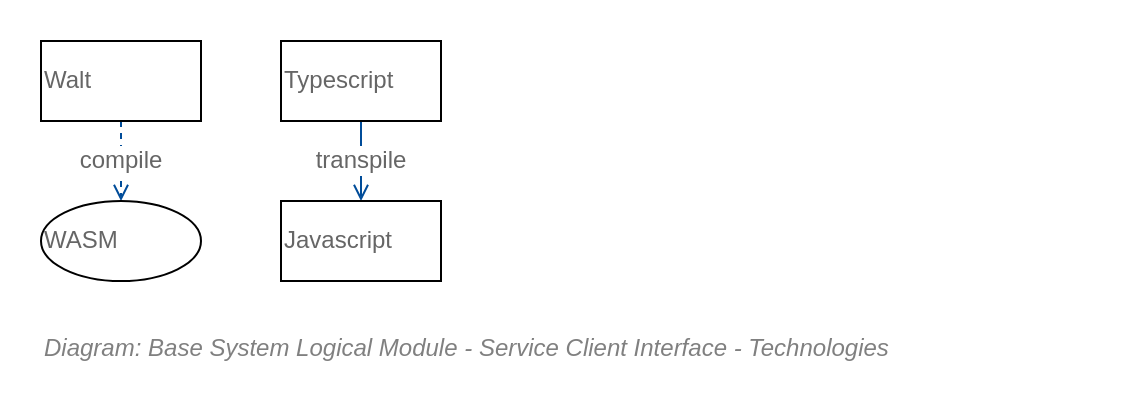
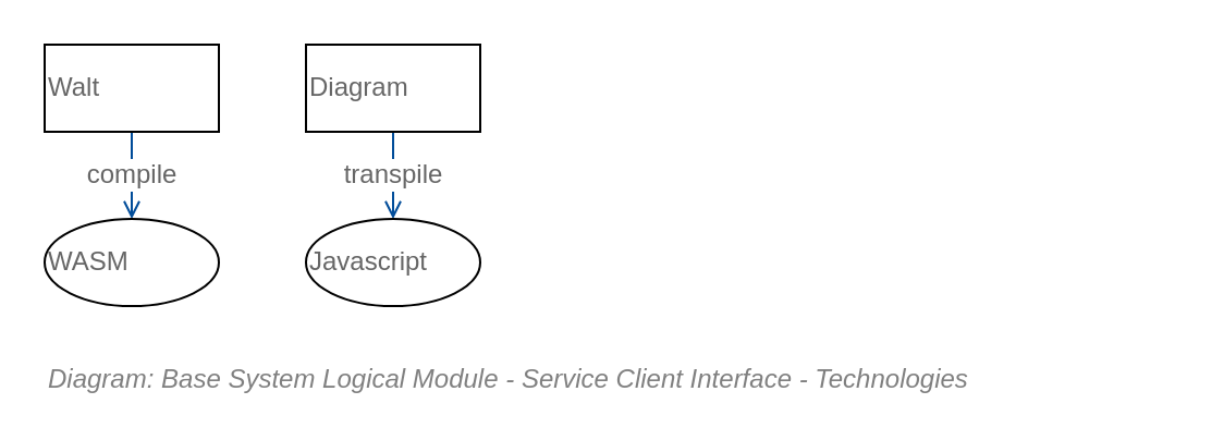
- <mxCell id="5" value="Typescript" style="rounded=0;whiteSpace=wrap;html=1;fontSize=12;fontColor=#666666;align=left;" vertex="1" parent="1"><mxGeometry x="140" y="20" width="80" height="40" as="geometry" /></mxCell>
+ <mxCell id="5" value="Diagram" style="rounded=0;whiteSpace=wrap;html=1;fontSize=12;fontColor=#666666;align=left;" vertex="1" parent="1"><mxGeometry x="140" y="20" width="80" height="40" as="geometry" /></mxCell>
- <mxCell id="2" value="compile" style="edgeStyle=none;rounded=0;orthogonalLoop=1;jettySize=auto;html=1;entryX=0.5;entryY=0;entryDx=0;entryDy=0;endArrow=open;endFill=0;strokeColor=#004C99;fontSize=12;fontColor=#666666;dashed=1;" edge="1" parent="1" source="3" target="6"><mxGeometry relative="1" as="geometry" /></mxCell>
+ <mxCell id="2" value="compile" style="edgeStyle=none;rounded=0;orthogonalLoop=1;jettySize=auto;html=1;entryX=0.5;entryY=0;entryDx=0;entryDy=0;endArrow=open;endFill=0;strokeColor=#004C99;fontSize=12;fontColor=#666666;" edge="1" parent="1" source="3" target="6"><mxGeometry relative="1" as="geometry" /></mxCell>
- <mxCell id="7" value="Javascript" style="rounded=0;whiteSpace=wrap;html=1;fontSize=12;fontColor=#666666;align=left;" vertex="1" parent="1"><mxGeometry x="140" y="100" width="80" height="40" as="geometry" /></mxCell>
+ <mxCell id="7" value="Javascript" style="ellipse;whiteSpace=wrap;html=1;fontSize=12;fontColor=#666666;align=left;" vertex="1" parent="1"><mxGeometry x="140" y="100" width="80" height="40" as="geometry" /></mxCell>
